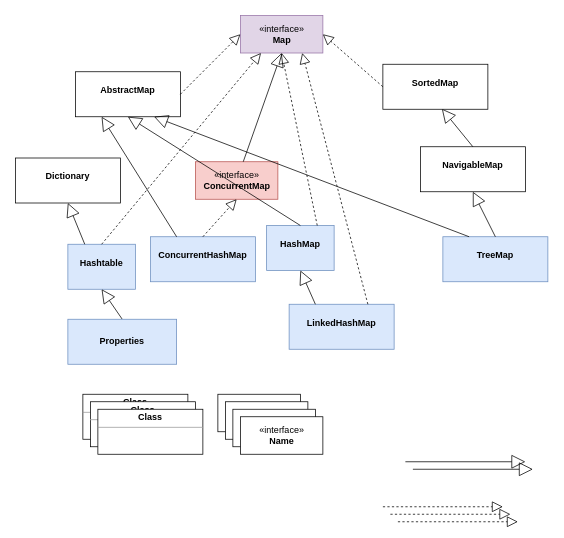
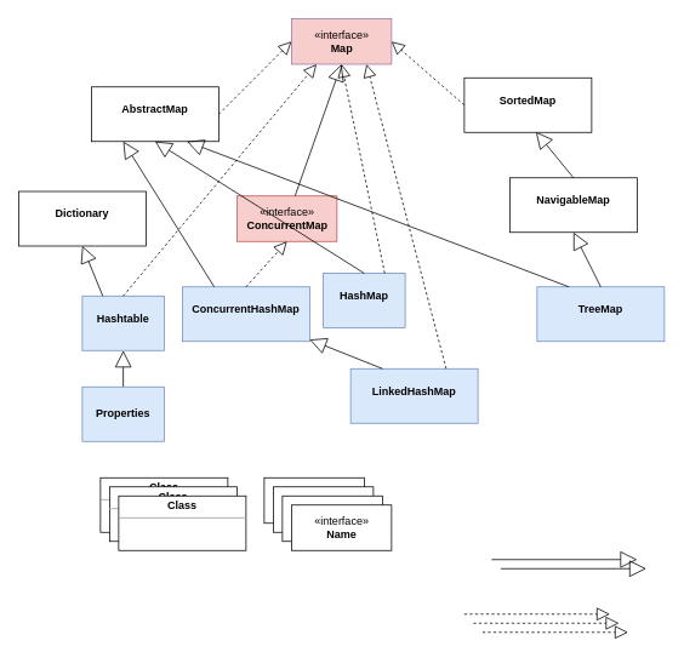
- <mxCell id="8" value="«interface»&lt;br&gt;&lt;b&gt;Map&lt;/b&gt;&lt;br&gt;" style="html=1;fillColor=#e1d5e7;strokeColor=#9673a6;" vertex="1" parent="1"><mxGeometry x="320" y="20" width="110" height="50" as="geometry" /></mxCell>
+ <mxCell id="8" value="«interface»&lt;br&gt;&lt;b&gt;Map&lt;/b&gt;&lt;br&gt;" style="html=1;fillColor=#f8cecc;strokeColor=#9673a6;" vertex="1" parent="1"><mxGeometry x="320" y="20" width="110" height="50" as="geometry" /></mxCell>
- <mxCell id="20" value="" style="endArrow=block;endSize=16;endFill=0;html=1;entryX=0.5;entryY=1;entryDx=0;entryDy=0;exitX=0.25;exitY=0;exitDx=0;exitDy=0;" edge="1" parent="1" source="9" target="11"><mxGeometry width="160" relative="1" as="geometry"><mxPoint x="490" y="565" as="sourcePoint" /><mxPoint x="650" y="565" as="targetPoint" /></mxGeometry></mxCell>
+ <mxCell id="20" value="" style="endArrow=block;endSize=16;endFill=0;html=1;exitX=0.25;exitY=0;exitDx=0;exitDy=0;" edge="1" parent="1" source="9" target="15"><mxGeometry width="160" relative="1" as="geometry"><mxPoint x="490" y="565" as="sourcePoint" /><mxPoint x="650" y="565" as="targetPoint" /></mxGeometry></mxCell>
- <mxCell id="40" value="&lt;p style=&quot;margin: 0px ; margin-top: 4px ; text-align: center&quot;&gt;&lt;b&gt;&lt;br&gt;&lt;/b&gt;&lt;/p&gt;&lt;p style=&quot;margin: 0px ; margin-top: 4px ; text-align: center&quot;&gt;&lt;b&gt;Properties&lt;/b&gt;&lt;/p&gt;" style="verticalAlign=top;align=left;overflow=fill;fontSize=12;fontFamily=Helvetica;html=1;fillColor=#dae8fc;strokeColor=#6c8ebf;" vertex="1" parent="1"><mxGeometry x="90" y="425" width="145" height="60" as="geometry" /></mxCell>
+ <mxCell id="40" value="&lt;p style=&quot;margin: 0px ; margin-top: 4px ; text-align: center&quot;&gt;&lt;b&gt;&lt;br&gt;&lt;/b&gt;&lt;/p&gt;&lt;p style=&quot;margin: 0px ; margin-top: 4px ; text-align: center&quot;&gt;&lt;b&gt;Properties&lt;/b&gt;&lt;/p&gt;" style="verticalAlign=top;align=left;overflow=fill;fontSize=12;fontFamily=Helvetica;html=1;fillColor=#dae8fc;strokeColor=#6c8ebf;" vertex="1" parent="1"><mxGeometry x="90" y="425" width="90" height="60" as="geometry" /></mxCell>
